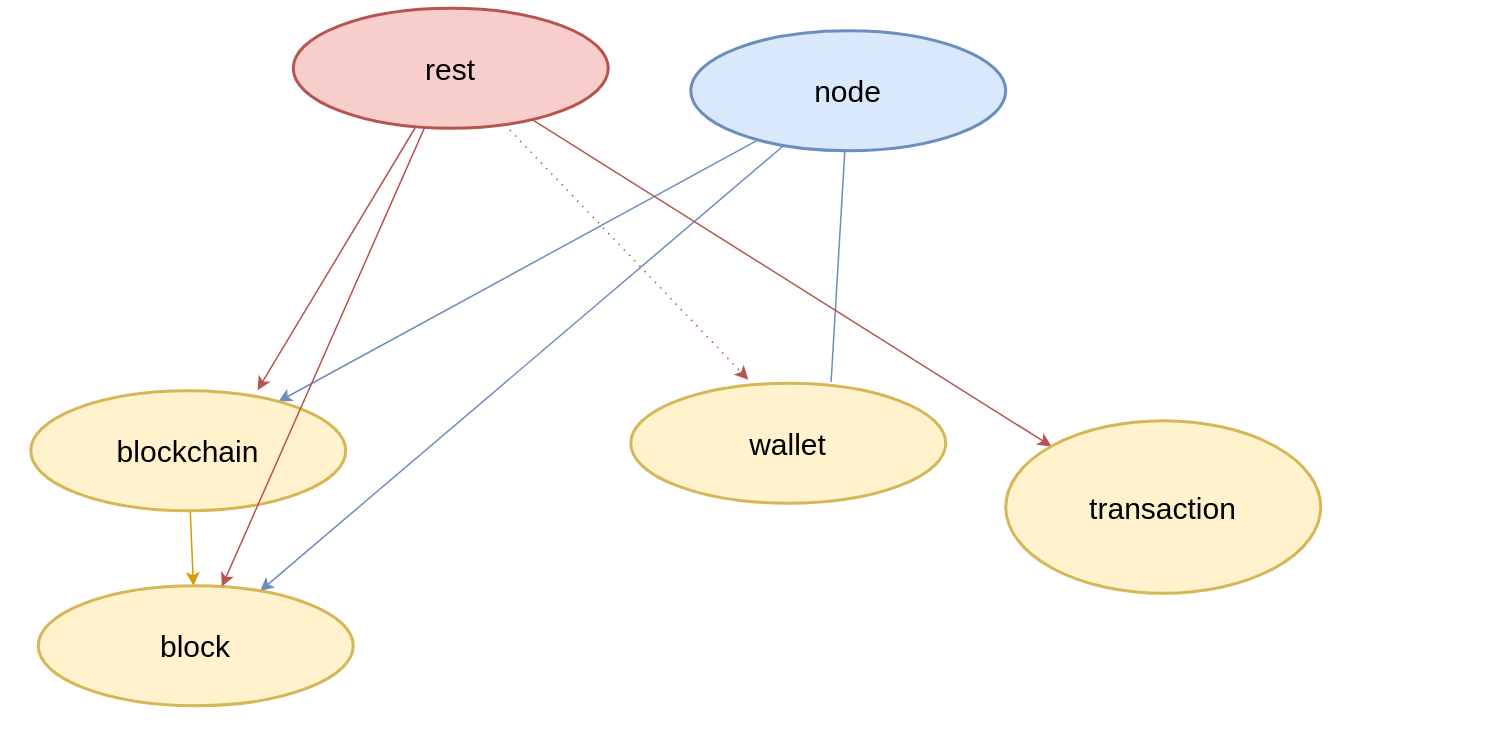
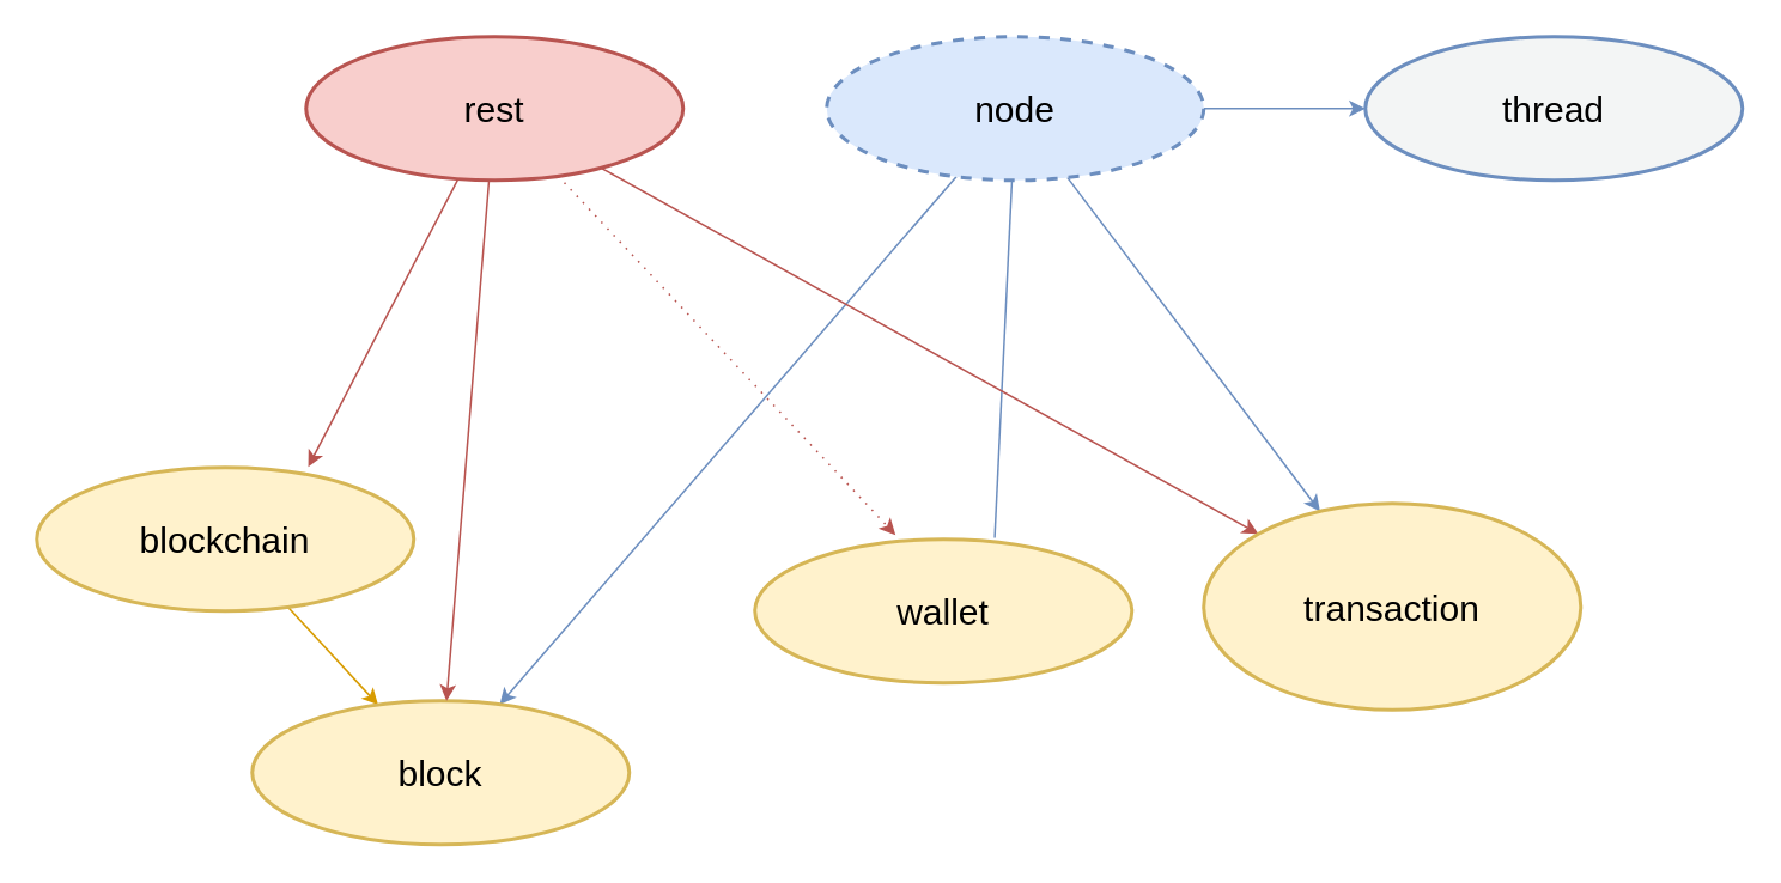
- <mxCell id="17" value="rest" style="ellipse;whiteSpace=wrap;html=1;strokeWidth=2;fontSize=20;fillColor=#f8cecc;strokeColor=#b85450;" parent="1" vertex="1"><mxGeometry x="195" y="5" width="210" height="80" as="geometry" /></mxCell>
+ <mxCell id="17" value="rest" style="ellipse;whiteSpace=wrap;html=1;strokeWidth=2;fontSize=20;fillColor=#f8cecc;strokeColor=#b85450;" parent="1" vertex="1"><mxGeometry x="170" y="20" width="210" height="80" as="geometry" /></mxCell>
- <mxCell id="7" value="node" style="ellipse;whiteSpace=wrap;html=1;strokeWidth=2;fontSize=20;fillColor=#dae8fc;strokeColor=#6c8ebf;" parent="1" vertex="1"><mxGeometry x="460" y="20" width="210" height="80" as="geometry" /></mxCell>
+ <mxCell id="7" value="node" style="ellipse;whiteSpace=wrap;html=1;strokeWidth=2;fontSize=20;fillColor=#dae8fc;strokeColor=#6c8ebf;dashed=1;" parent="1" vertex="1"><mxGeometry x="460" y="20" width="210" height="80" as="geometry" /></mxCell>
+ <mxCell id="2" style="edgeStyle=none;rounded=0;orthogonalLoop=1;jettySize=auto;html=1;fontSize=20;fillColor=#dae8fc;strokeColor=#6c8ebf;" parent="1" source="7" target="12" edge="1"><mxGeometry relative="1" as="geometry" /></mxCell>
+ <mxCell id="12" value="thread" style="ellipse;whiteSpace=wrap;html=1;strokeWidth=2;fontSize=20;fillColor=#F3F5F5;strokeColor=#6c8ebf;" parent="1" vertex="1"><mxGeometry x="760" y="20" width="210" height="80" as="geometry" /></mxCell>
- <mxCell id="3" style="edgeStyle=none;rounded=0;orthogonalLoop=1;jettySize=auto;html=1;fontSize=20;fillColor=#dae8fc;strokeColor=#6c8ebf;" parent="1" source="7" target="10" edge="1"><mxGeometry relative="1" as="geometry" /></mxCell>
+ <mxCell id="6" style="edgeStyle=none;rounded=0;orthogonalLoop=1;jettySize=auto;html=1;fontSize=20;fillColor=#dae8fc;strokeColor=#6c8ebf;" parent="1" source="7" target="18" edge="1"><mxGeometry relative="1" as="geometry" /></mxCell>
- <mxCell id="8" value="wallet" style="ellipse;whiteSpace=wrap;html=1;strokeWidth=2;fontSize=20;fillColor=#fff2cc;strokeColor=#d6b656;" parent="1" vertex="1"><mxGeometry x="420" y="255" width="210" height="80" as="geometry" /></mxCell>
+ <mxCell id="8" value="wallet" style="ellipse;whiteSpace=wrap;html=1;strokeWidth=2;fontSize=20;fillColor=#fff2cc;strokeColor=#d6b656;" parent="1" vertex="1"><mxGeometry x="420" y="300" width="210" height="80" as="geometry" /></mxCell>
- <mxCell id="11" value="block" style="ellipse;whiteSpace=wrap;html=1;strokeWidth=2;fontSize=20;fillColor=#fff2cc;strokeColor=#d6b656;" parent="1" vertex="1"><mxGeometry x="25" y="390" width="210" height="80" as="geometry" /></mxCell>
+ <mxCell id="11" value="block" style="ellipse;whiteSpace=wrap;html=1;strokeWidth=2;fontSize=20;fillColor=#fff2cc;strokeColor=#d6b656;" parent="1" vertex="1"><mxGeometry x="140" y="390" width="210" height="80" as="geometry" /></mxCell>
